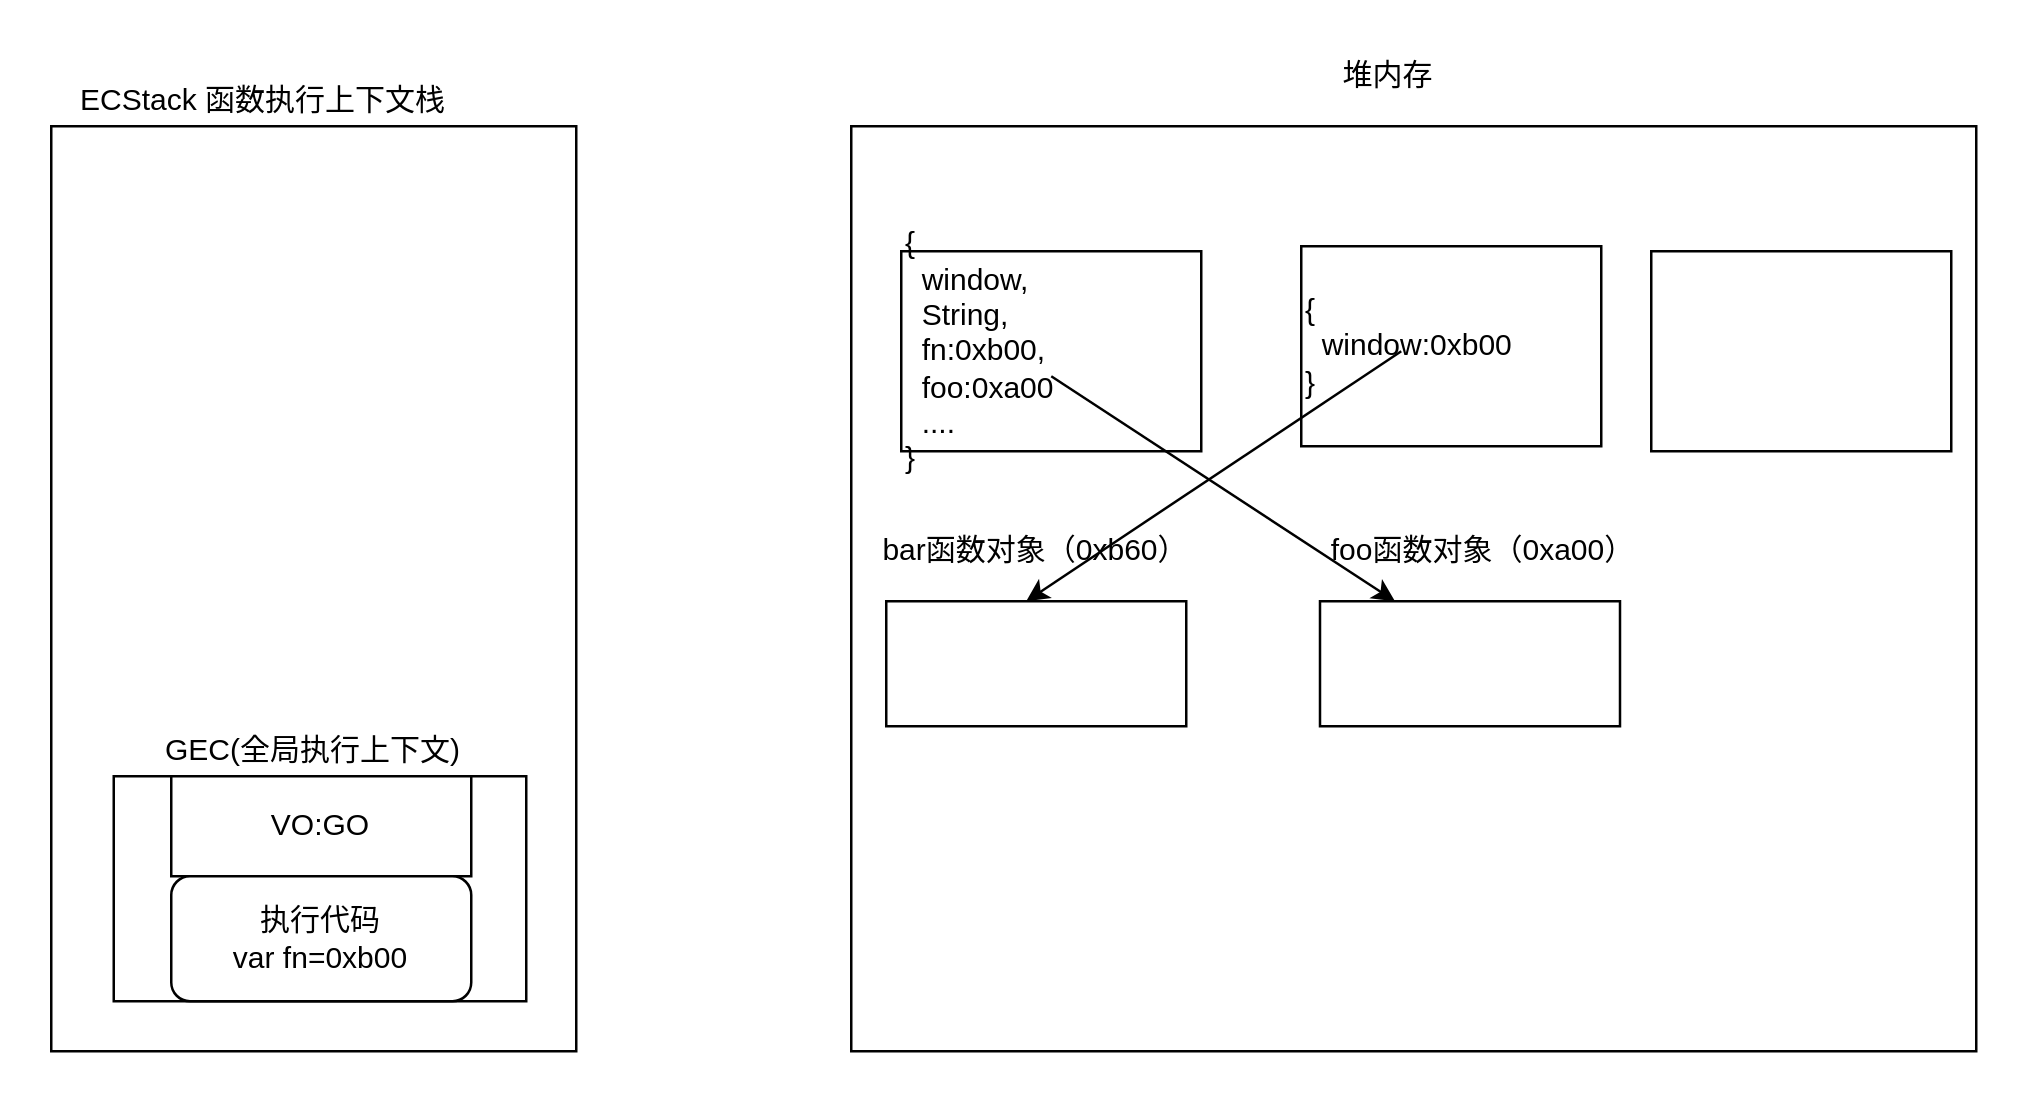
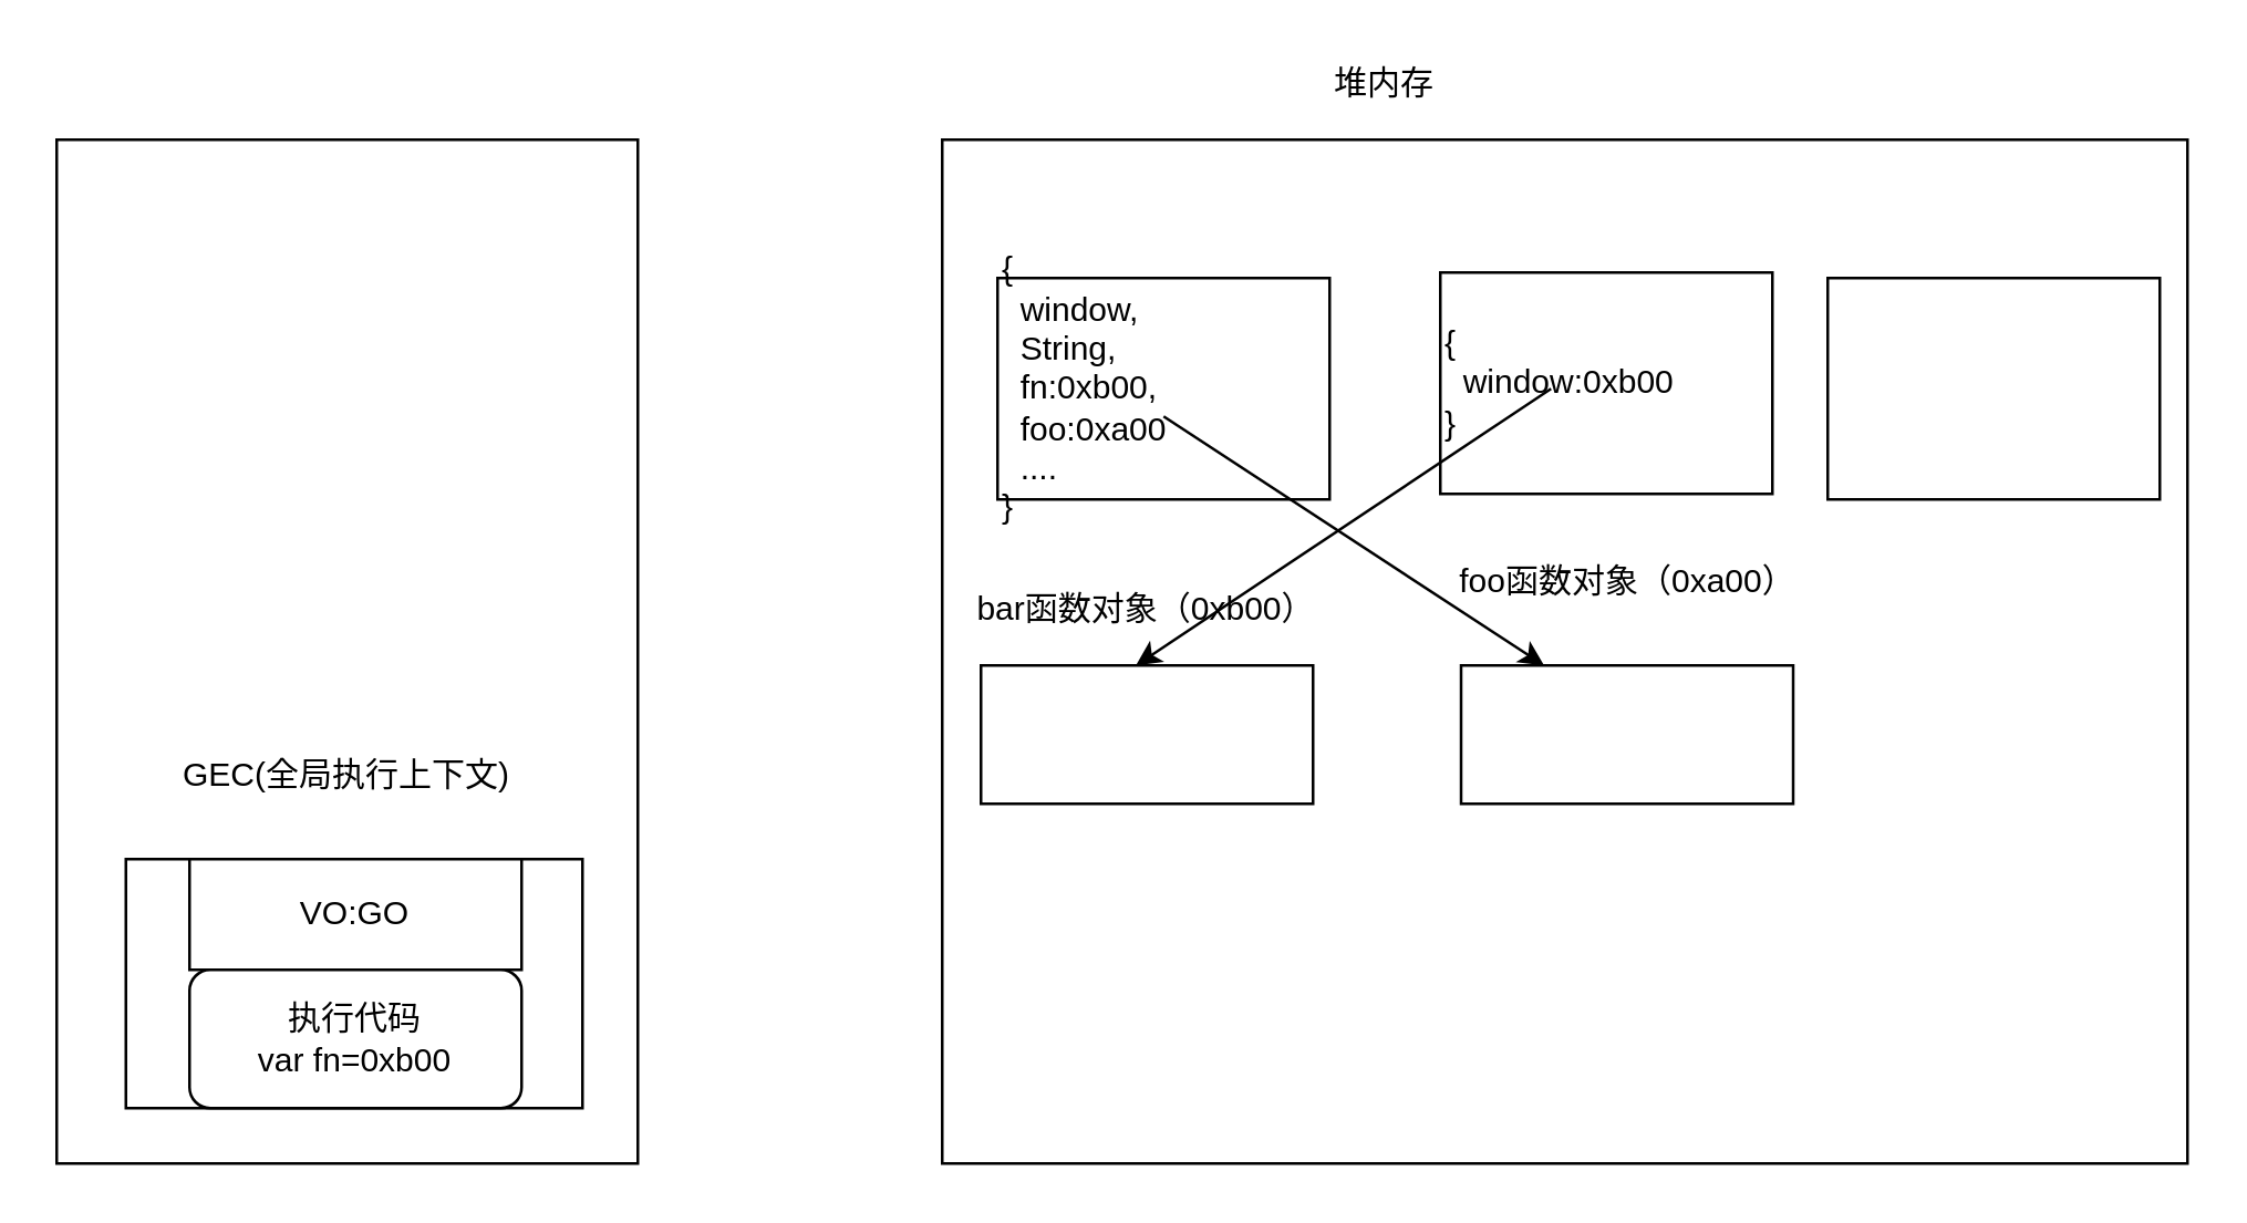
- <mxCell id="5" value="堆内存" style="text;html=1;strokeColor=none;fillColor=none;align=center;verticalAlign=middle;whiteSpace=wrap;rounded=0;" parent="1" vertex="1"><mxGeometry x="535" y="20" width="40" height="20" as="geometry" /></mxCell>
+ <mxCell id="5" value="堆内存" style="text;html=1;strokeColor=none;fillColor=none;align=center;verticalAlign=middle;whiteSpace=wrap;rounded=0;" parent="1" vertex="1"><mxGeometry x="480" y="20" width="40" height="20" as="geometry" /></mxCell>
- <mxCell id="3" value="ECStack 函数执行上下文栈" style="text;html=1;strokeColor=none;fillColor=none;align=center;verticalAlign=middle;whiteSpace=wrap;rounded=0;" parent="1" vertex="1"><mxGeometry x="30" y="30" width="150" height="20" as="geometry" /></mxCell>
- <mxCell id="16" value="bar函数对象（0xb60）" style="text;html=1;strokeColor=none;fillColor=none;align=center;verticalAlign=middle;whiteSpace=wrap;rounded=0;" parent="1" vertex="1"><mxGeometry x="349" y="210" width="130" height="20" as="geometry" /></mxCell>
+ <mxCell id="16" value="bar函数对象（0xb00）" style="text;html=1;strokeColor=none;fillColor=none;align=center;verticalAlign=middle;whiteSpace=wrap;rounded=0;" parent="1" vertex="1"><mxGeometry x="349" y="210" width="130" height="20" as="geometry" /></mxCell>
- <mxCell id="10" value="foo函数对象（0xa00）" style="text;html=1;strokeColor=none;fillColor=none;align=center;verticalAlign=middle;whiteSpace=wrap;rounded=0;" parent="1" vertex="1"><mxGeometry x="527.5" y="210" width="130" height="20" as="geometry" /></mxCell>
+ <mxCell id="10" value="foo函数对象（0xa00）" style="text;html=1;strokeColor=none;fillColor=none;align=center;verticalAlign=middle;whiteSpace=wrap;rounded=0;" parent="1" vertex="1"><mxGeometry x="522.5" y="200" width="130" height="20" as="geometry" /></mxCell>
- <mxCell id="8" value="GEC(全局执行上下文)" style="text;html=1;strokeColor=none;fillColor=none;align=center;verticalAlign=middle;whiteSpace=wrap;rounded=0;" parent="1" vertex="1"><mxGeometry x="60" y="290" width="130" height="20" as="geometry" /></mxCell>
+ <mxCell id="8" value="GEC(全局执行上下文)" style="text;html=1;strokeColor=none;fillColor=none;align=center;verticalAlign=middle;whiteSpace=wrap;rounded=0;" parent="1" vertex="1"><mxGeometry x="60" y="270" width="130" height="20" as="geometry" /></mxCell>
